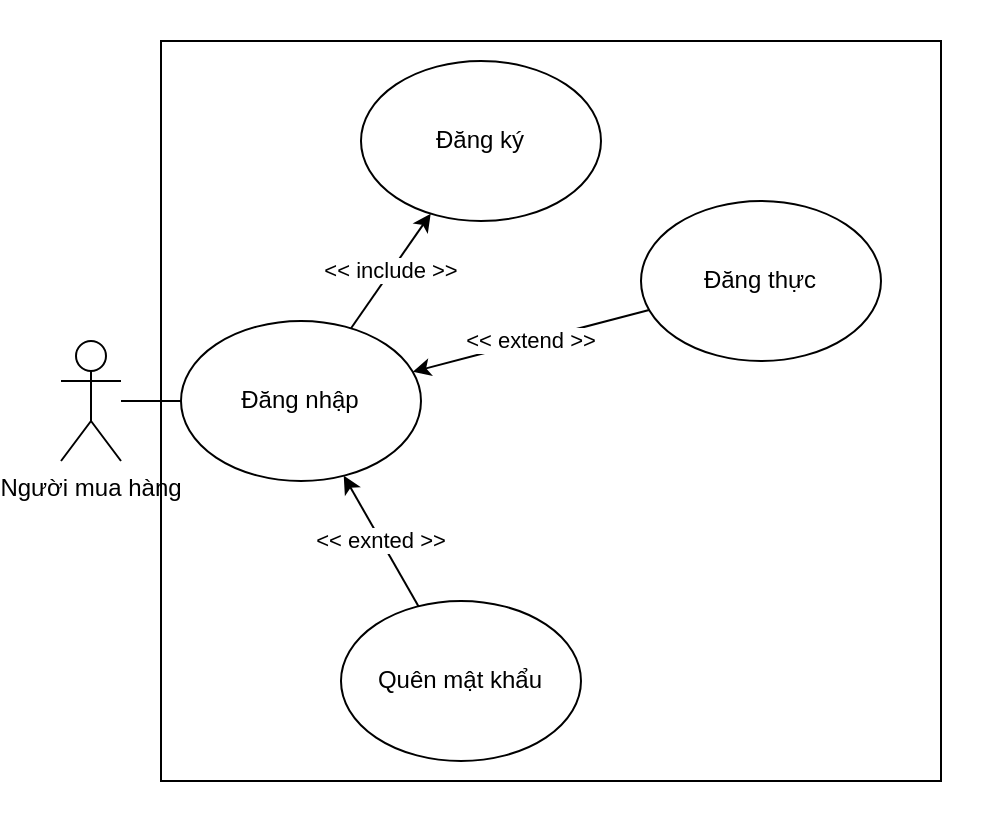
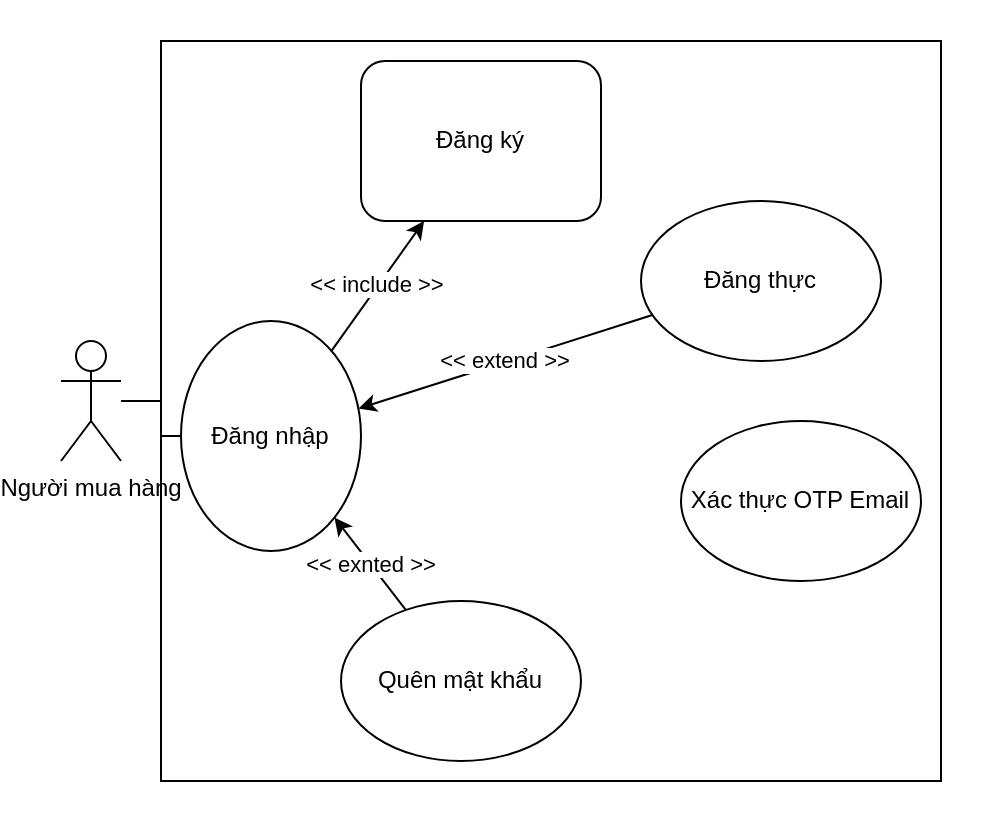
- <mxCell id="3" value="Đăng ký" style="ellipse;whiteSpace=wrap;html=1;" parent="1" vertex="1"><mxGeometry x="170" y="30" width="120" height="80" as="geometry" /></mxCell>
+ <mxCell id="3" value="Đăng ký" style="whiteSpace=wrap;html=1;rounded=1;" parent="1" vertex="1"><mxGeometry x="170" y="30" width="120" height="80" as="geometry" /></mxCell>
- <mxCell id="10" value="Đăng nhập" style="ellipse;whiteSpace=wrap;html=1;" parent="1" vertex="1"><mxGeometry x="80" y="160" width="120" height="80" as="geometry" /></mxCell>
+ <mxCell id="10" value="Đăng nhập" style="ellipse;whiteSpace=wrap;html=1;" parent="1" vertex="1"><mxGeometry x="80" y="160" width="90" height="115" as="geometry" /></mxCell>
+ <mxCell id="7" value="Xác thực OTP Email" style="ellipse;whiteSpace=wrap;html=1;" parent="1" vertex="1"><mxGeometry x="330" y="210" width="120" height="80" as="geometry" /></mxCell>
